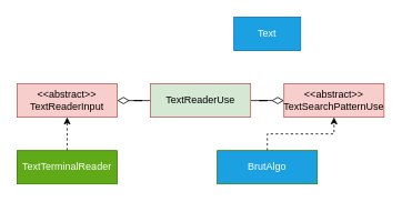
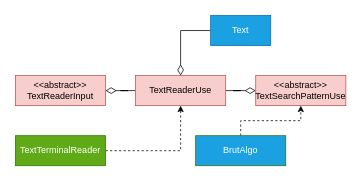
+ <mxCell id="2" style="edgeStyle=orthogonalEdgeStyle;rounded=0;orthogonalLoop=1;jettySize=auto;html=1;endArrow=diamondThin;endFill=0;endSize=12;entryX=0.5;entryY=0;entryDx=0;entryDy=0;" edge="1" parent="1" source="3" target="6"><mxGeometry relative="1" as="geometry"><mxPoint x="240" y="80" as="targetPoint" /><Array as="points"><mxPoint x="240" y="40" /></Array></mxGeometry></mxCell>
- <mxCell id="6" value="TextReaderUse" style="rounded=0;whiteSpace=wrap;html=1;fillColor=#d5e8d4;strokeColor=#b85450;" vertex="1" parent="1"><mxGeometry x="180" y="100" width="120" height="40" as="geometry" /></mxCell>
+ <mxCell id="6" value="TextReaderUse" style="rounded=0;whiteSpace=wrap;html=1;fillColor=#f8cecc;strokeColor=#b85450;" vertex="1" parent="1"><mxGeometry x="180" y="100" width="120" height="40" as="geometry" /></mxCell>
- <mxCell id="8" style="edgeStyle=orthogonalEdgeStyle;rounded=0;orthogonalLoop=1;jettySize=auto;html=1;dashed=1;" edge="1" parent="1" source="9" target="10"><mxGeometry relative="1" as="geometry" /></mxCell>
+ <mxCell id="8" style="edgeStyle=orthogonalEdgeStyle;rounded=0;orthogonalLoop=1;jettySize=auto;html=1;dashed=1;" edge="1" parent="1" source="9" target="6"><mxGeometry relative="1" as="geometry" /></mxCell>
